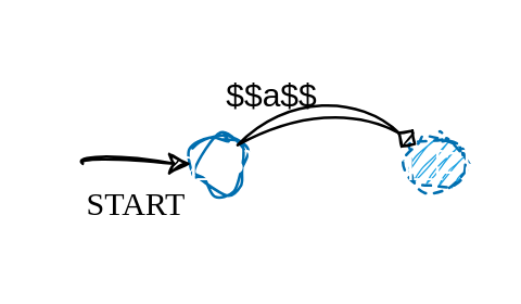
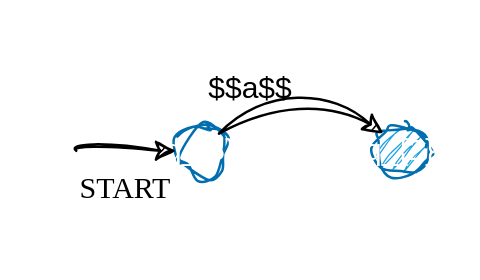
- <mxCell id="4" value="" style="curved=1;endArrow=diamond;html=1;rounded=0;exitX=1;exitY=0;exitDx=0;exitDy=0;entryX=0;entryY=0;entryDx=0;entryDy=0;sketch=1;curveFitting=1;jiggle=2;" parent="1" source="2" target="3" edge="1"><mxGeometry width="50" height="50" relative="1" as="geometry"><mxPoint x="144" y="126" as="sourcePoint" /><mxPoint x="196" y="126" as="targetPoint" /><Array as="points"><mxPoint x="120" y="30" /></Array></mxGeometry></mxCell>
+ <mxCell id="4" value="" style="curved=1;endArrow=classic;html=1;rounded=0;exitX=1;exitY=0;exitDx=0;exitDy=0;entryX=0;entryY=0;entryDx=0;entryDy=0;sketch=1;curveFitting=1;jiggle=2;" parent="1" source="2" target="3" edge="1"><mxGeometry width="50" height="50" relative="1" as="geometry"><mxPoint x="144" y="126" as="sourcePoint" /><mxPoint x="196" y="126" as="targetPoint" /><Array as="points"><mxPoint x="120" y="30" /></Array></mxGeometry></mxCell>
- <mxCell id="3" value="$$q_{2}$$" style="ellipse;whiteSpace=wrap;html=1;sketch=1;curveFitting=1;jiggle=2;fillColor=#1ba1e2;fontColor=#ffffff;strokeColor=#006EAF;dashed=1;" parent="1" vertex="1"><mxGeometry x="150" y="50" width="20" height="20" as="geometry" /></mxCell>
+ <mxCell id="3" value="$$q_{2}$$" style="ellipse;whiteSpace=wrap;html=1;sketch=1;curveFitting=1;jiggle=2;fillColor=#1ba1e2;fontColor=#ffffff;strokeColor=#006EAF;" parent="1" vertex="1"><mxGeometry x="150" y="50" width="20" height="20" as="geometry" /></mxCell>
